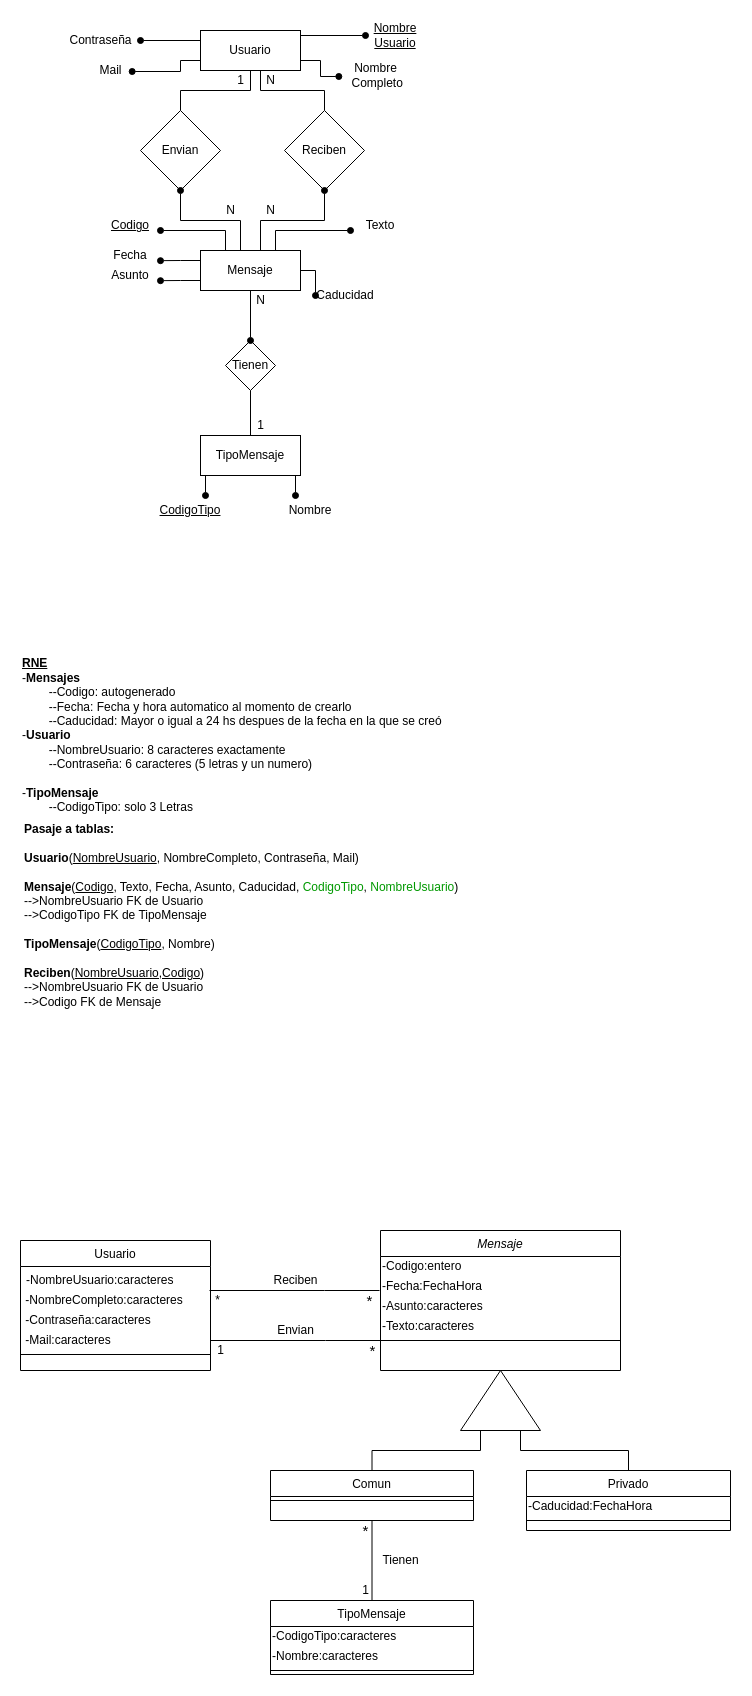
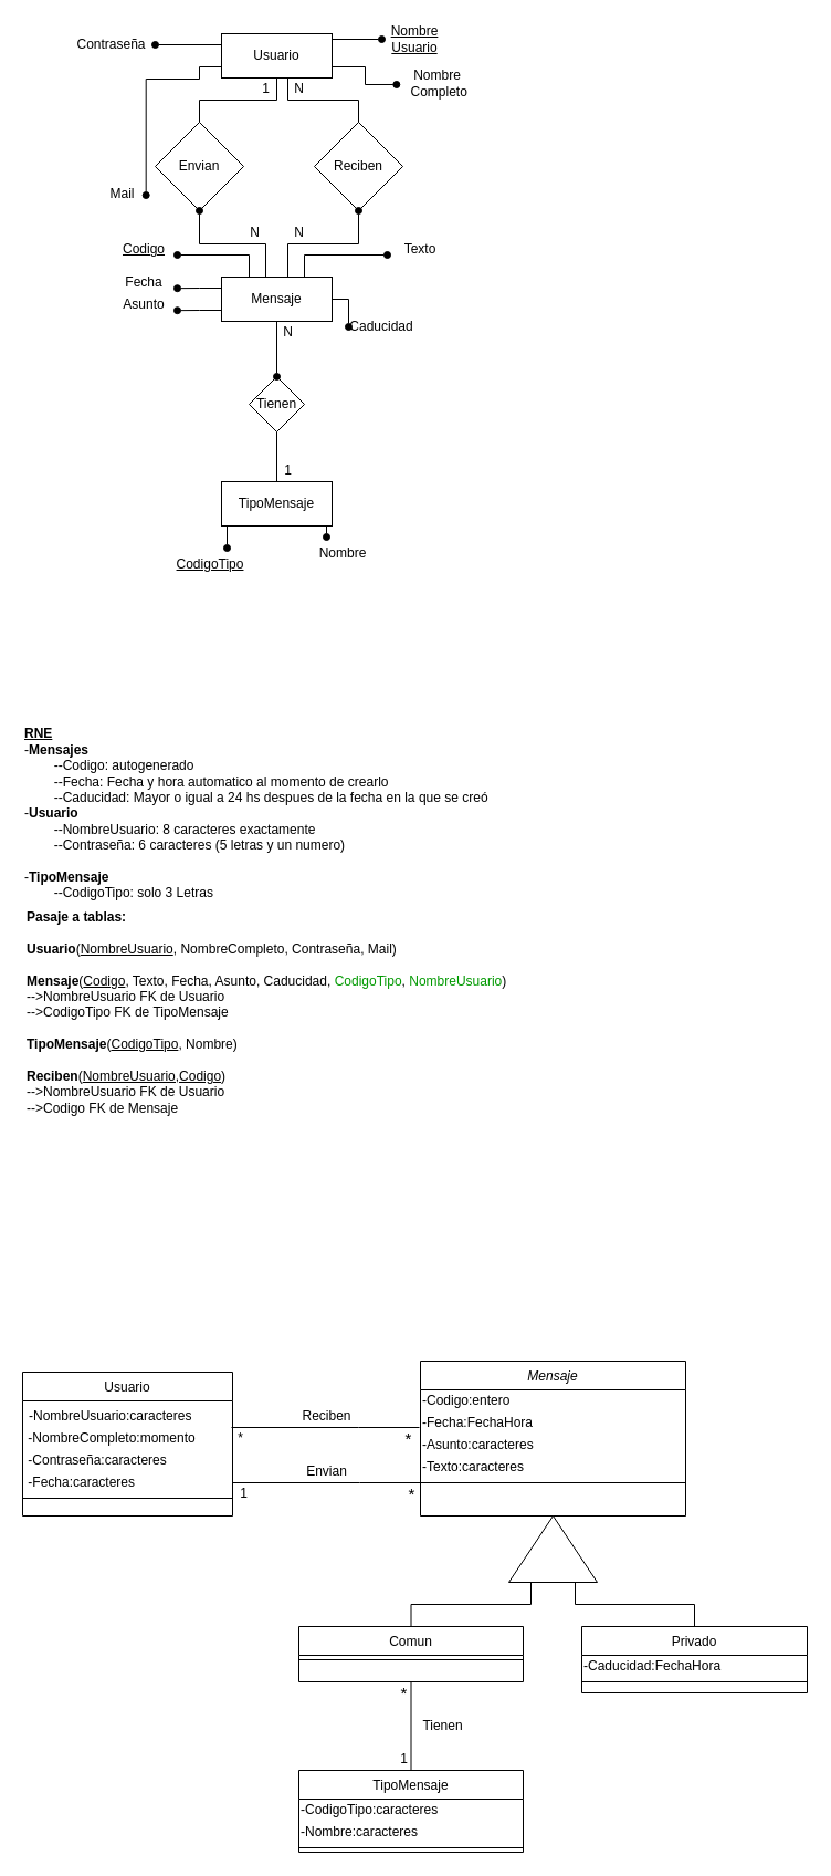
- <mxCell id="27" value="Nombre Usuario" style="text;html=1;strokeColor=none;fillColor=none;align=center;verticalAlign=middle;whiteSpace=wrap;rounded=0;fontFamily=Helvetica;fontSize=12;fontColor=default;fontStyle=4" parent="1" vertex="1"><mxGeometry x="365" y="20" width="60" height="30" as="geometry" /></mxCell>
+ <mxCell id="27" value="Nombre Usuario" style="text;html=1;strokeColor=none;fillColor=none;align=center;verticalAlign=middle;whiteSpace=wrap;rounded=0;fontFamily=Helvetica;fontSize=12;fontColor=default;fontStyle=4" parent="1" vertex="1"><mxGeometry x="345" y="20" width="60" height="30" as="geometry" /></mxCell>
- <mxCell id="29" value="Mail" style="text;html=1;align=center;verticalAlign=middle;resizable=0;points=[];autosize=1;strokeColor=none;fillColor=none;fontSize=12;fontFamily=Helvetica;fontColor=default;" parent="1" vertex="1"><mxGeometry x="90" y="60" width="40" height="20" as="geometry" /></mxCell>
+ <mxCell id="29" value="Mail" style="text;html=1;align=center;verticalAlign=middle;resizable=0;points=[];autosize=1;strokeColor=none;fillColor=none;fontSize=12;fontFamily=Helvetica;fontColor=default;" parent="1" vertex="1"><mxGeometry x="90" y="165" width="40" height="20" as="geometry" /></mxCell>
- <mxCell id="30" value="Nombre&lt;br&gt;&amp;nbsp;Completo" style="text;html=1;align=center;verticalAlign=middle;resizable=0;points=[];autosize=1;strokeColor=none;fillColor=none;fontSize=12;fontFamily=Helvetica;fontColor=default;" parent="1" vertex="1"><mxGeometry x="340" y="60" width="70" height="30" as="geometry" /></mxCell>
+ <mxCell id="30" value="Nombre&lt;br&gt;&amp;nbsp;Completo" style="text;html=1;align=center;verticalAlign=middle;resizable=0;points=[];autosize=1;strokeColor=none;fillColor=none;fontSize=12;fontFamily=Helvetica;fontColor=default;" parent="1" vertex="1"><mxGeometry x="360" y="60" width="70" height="30" as="geometry" /></mxCell>
- <mxCell id="26" value="Nombre" style="text;html=1;strokeColor=none;fillColor=none;align=center;verticalAlign=middle;whiteSpace=wrap;rounded=0;fontFamily=Helvetica;fontSize=12;fontColor=default;" parent="1" vertex="1"><mxGeometry x="280" y="495" width="60" height="30" as="geometry" /></mxCell>
+ <mxCell id="26" value="Nombre" style="text;html=1;strokeColor=none;fillColor=none;align=center;verticalAlign=middle;whiteSpace=wrap;rounded=0;fontFamily=Helvetica;fontSize=12;fontColor=default;" parent="1" vertex="1"><mxGeometry x="280" y="485" width="60" height="30" as="geometry" /></mxCell>
- <mxCell id="43" value="&amp;nbsp;-NombreCompleto:caracteres" style="text;html=1;align=left;verticalAlign=middle;resizable=0;points=[];autosize=1;strokeColor=none;fillColor=none;" parent="41" vertex="1"><mxGeometry y="50" width="190" height="20" as="geometry" /></mxCell>
+ <mxCell id="43" value="&amp;nbsp;-NombreCompleto:momento" style="text;html=1;align=left;verticalAlign=middle;resizable=0;points=[];autosize=1;strokeColor=none;fillColor=none;" parent="41" vertex="1"><mxGeometry y="50" width="190" height="20" as="geometry" /></mxCell>
- <mxCell id="45" value="&amp;nbsp;-Mail:caracteres" style="text;html=1;align=left;verticalAlign=middle;resizable=0;points=[];autosize=1;strokeColor=none;fillColor=none;" parent="41" vertex="1"><mxGeometry y="90" width="190" height="20" as="geometry" /></mxCell>
+ <mxCell id="45" value="&amp;nbsp;-Fecha:caracteres" style="text;html=1;align=left;verticalAlign=middle;resizable=0;points=[];autosize=1;strokeColor=none;fillColor=none;" parent="41" vertex="1"><mxGeometry y="90" width="190" height="20" as="geometry" /></mxCell>
